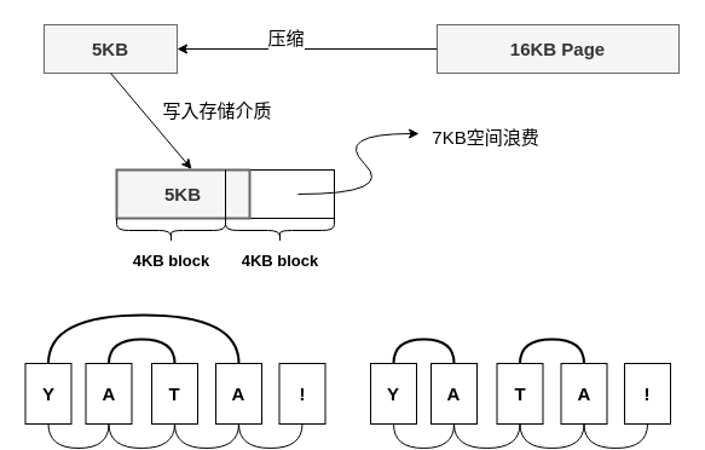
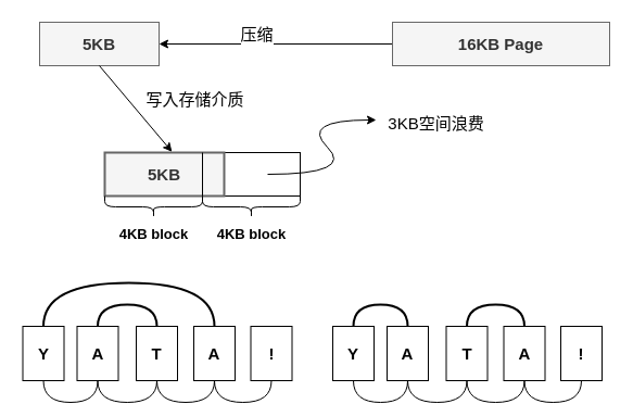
- <mxCell id="16" value="7KB空间浪费" style="text;html=1;align=center;verticalAlign=middle;resizable=0;points=[];autosize=1;strokeColor=none;fillColor=none;fontSize=15;" vertex="1" parent="1"><mxGeometry x="346" y="98" width="110" height="30" as="geometry" /></mxCell>
+ <mxCell id="16" value="3KB空间浪费" style="text;html=1;align=center;verticalAlign=middle;resizable=0;points=[];autosize=1;strokeColor=none;fillColor=none;fontSize=15;" vertex="1" parent="1"><mxGeometry x="346" y="98" width="110" height="30" as="geometry" /></mxCell>
